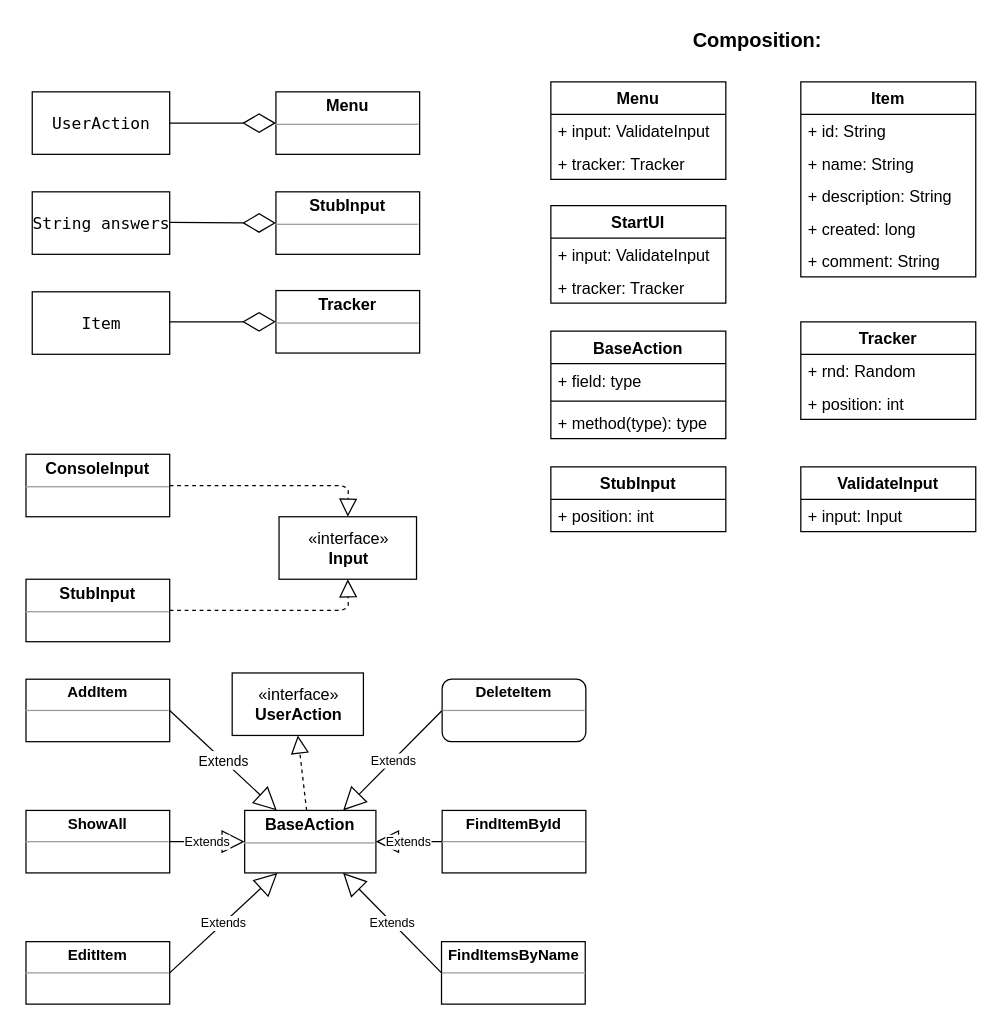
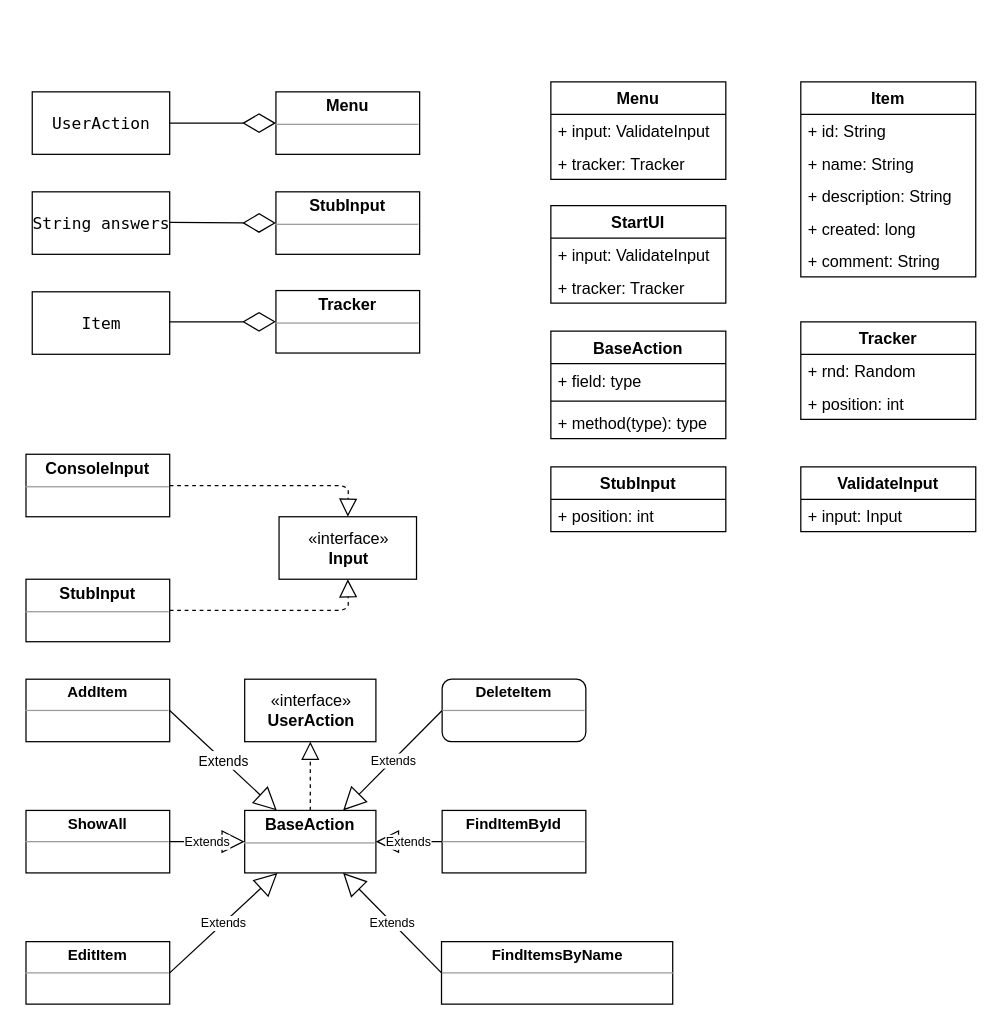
- <mxCell id="8" value="Composition:" style="text;html=1;resizable=0;points=[];autosize=1;align=center;verticalAlign=top;spacingTop=-4;fontSize=16;fontStyle=1" vertex="1" parent="1"><mxGeometry x="550" y="20" width="110" height="20" as="geometry" /></mxCell>
- <mxCell id="42" value="«interface»&lt;br style=&quot;font-size: 13px&quot;&gt;&lt;b style=&quot;font-size: 13px&quot;&gt;UserAction&lt;/b&gt;" style="html=1;fontSize=13;align=center;" vertex="1" parent="1"><mxGeometry x="185" y="538" width="105" height="50" as="geometry" /></mxCell>
+ <mxCell id="42" value="«interface»&lt;br style=&quot;font-size: 13px&quot;&gt;&lt;b style=&quot;font-size: 13px&quot;&gt;UserAction&lt;/b&gt;" style="html=1;fontSize=13;align=center;" vertex="1" parent="1"><mxGeometry x="195" y="543" width="105" height="50" as="geometry" /></mxCell>
- <mxCell id="48" value="&lt;p style=&quot;margin: 4px 0px 0px ; text-align: center&quot;&gt;&lt;span&gt;&lt;b&gt;FindItemsByName&lt;/b&gt;&lt;/span&gt;&lt;br&gt;&lt;/p&gt;&lt;hr size=&quot;1&quot; style=&quot;font-size: 13px&quot;&gt;&lt;div style=&quot;height: 2px ; font-size: 13px&quot;&gt;&lt;/div&gt;" style="verticalAlign=top;align=left;overflow=fill;fontSize=12;fontFamily=Helvetica;html=1;strokeWidth=1;" vertex="1" parent="1"><mxGeometry x="352.5" y="753" width="115" height="50" as="geometry" /></mxCell>
+ <mxCell id="48" value="&lt;p style=&quot;margin: 4px 0px 0px ; text-align: center&quot;&gt;&lt;span&gt;&lt;b&gt;FindItemsByName&lt;/b&gt;&lt;/span&gt;&lt;br&gt;&lt;/p&gt;&lt;hr size=&quot;1&quot; style=&quot;font-size: 13px&quot;&gt;&lt;div style=&quot;height: 2px ; font-size: 13px&quot;&gt;&lt;/div&gt;" style="verticalAlign=top;align=left;overflow=fill;fontSize=12;fontFamily=Helvetica;html=1;strokeWidth=1;" vertex="1" parent="1"><mxGeometry x="352.5" y="753" width="185" height="50" as="geometry" /></mxCell>
